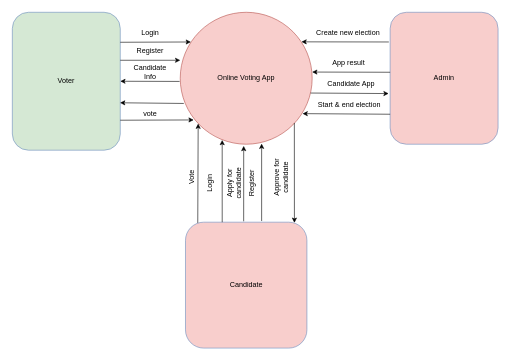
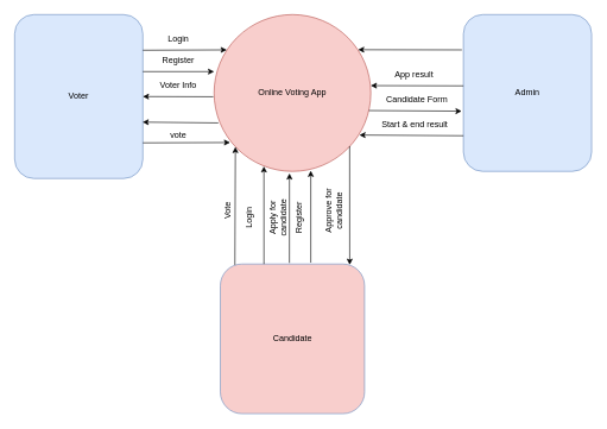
- <mxCell id="21" value="Create new election" style="text;html=1;strokeColor=none;fillColor=none;align=center;verticalAlign=middle;whiteSpace=wrap;rounded=0;" vertex="1" parent="1"><mxGeometry x="520" y="40" width="120" height="30" as="geometry" /></mxCell>
- <mxCell id="29" value="Candidate Info" style="text;html=1;strokeColor=none;fillColor=none;align=center;verticalAlign=middle;whiteSpace=wrap;rounded=0;" vertex="1" parent="1"><mxGeometry x="210" y="110" width="80" height="20" as="geometry" /></mxCell>
+ <mxCell id="29" value="Voter Info" style="text;html=1;strokeColor=none;fillColor=none;align=center;verticalAlign=middle;whiteSpace=wrap;rounded=0;" vertex="1" parent="1"><mxGeometry x="210" y="110" width="80" height="20" as="geometry" /></mxCell>
- <mxCell id="3" value="Admin" style="rounded=1;whiteSpace=wrap;html=1;fillColor=#f8cecc;strokeColor=#6c8ebf;" vertex="1" parent="1"><mxGeometry x="650" y="20" width="180" height="220" as="geometry" /></mxCell>
+ <mxCell id="3" value="Admin" style="rounded=1;whiteSpace=wrap;html=1;fillColor=#dae8fc;strokeColor=#6c8ebf;" vertex="1" parent="1"><mxGeometry x="650" y="20" width="180" height="220" as="geometry" /></mxCell>
- <mxCell id="4" value="Voter" style="rounded=1;whiteSpace=wrap;html=1;fillColor=#d5e8d4;strokeColor=#6c8ebf;" vertex="1" parent="1"><mxGeometry x="20" y="20" width="180" height="230" as="geometry" /></mxCell>
+ <mxCell id="4" value="Voter" style="rounded=1;whiteSpace=wrap;html=1;fillColor=#dae8fc;strokeColor=#6c8ebf;" vertex="1" parent="1"><mxGeometry x="20" y="20" width="180" height="230" as="geometry" /></mxCell>
- <mxCell id="32" value="Candidate App" style="text;html=1;strokeColor=none;fillColor=none;align=center;verticalAlign=middle;whiteSpace=wrap;rounded=0;" vertex="1" parent="1"><mxGeometry x="520" y="130" width="130" height="20" as="geometry" /></mxCell>
+ <mxCell id="32" value="Candidate Form" style="text;html=1;strokeColor=none;fillColor=none;align=center;verticalAlign=middle;whiteSpace=wrap;rounded=0;" vertex="1" parent="1"><mxGeometry x="520" y="130" width="130" height="20" as="geometry" /></mxCell>
- <mxCell id="23" value="Start &amp;amp; end election" style="text;html=1;strokeColor=none;fillColor=none;align=center;verticalAlign=middle;whiteSpace=wrap;rounded=0;" vertex="1" parent="1"><mxGeometry x="522" y="160" width="120" height="30" as="geometry" /></mxCell>
+ <mxCell id="23" value="Start &amp;amp; end result" style="text;html=1;strokeColor=none;fillColor=none;align=center;verticalAlign=middle;whiteSpace=wrap;rounded=0;" vertex="1" parent="1"><mxGeometry x="522" y="160" width="120" height="30" as="geometry" /></mxCell>
